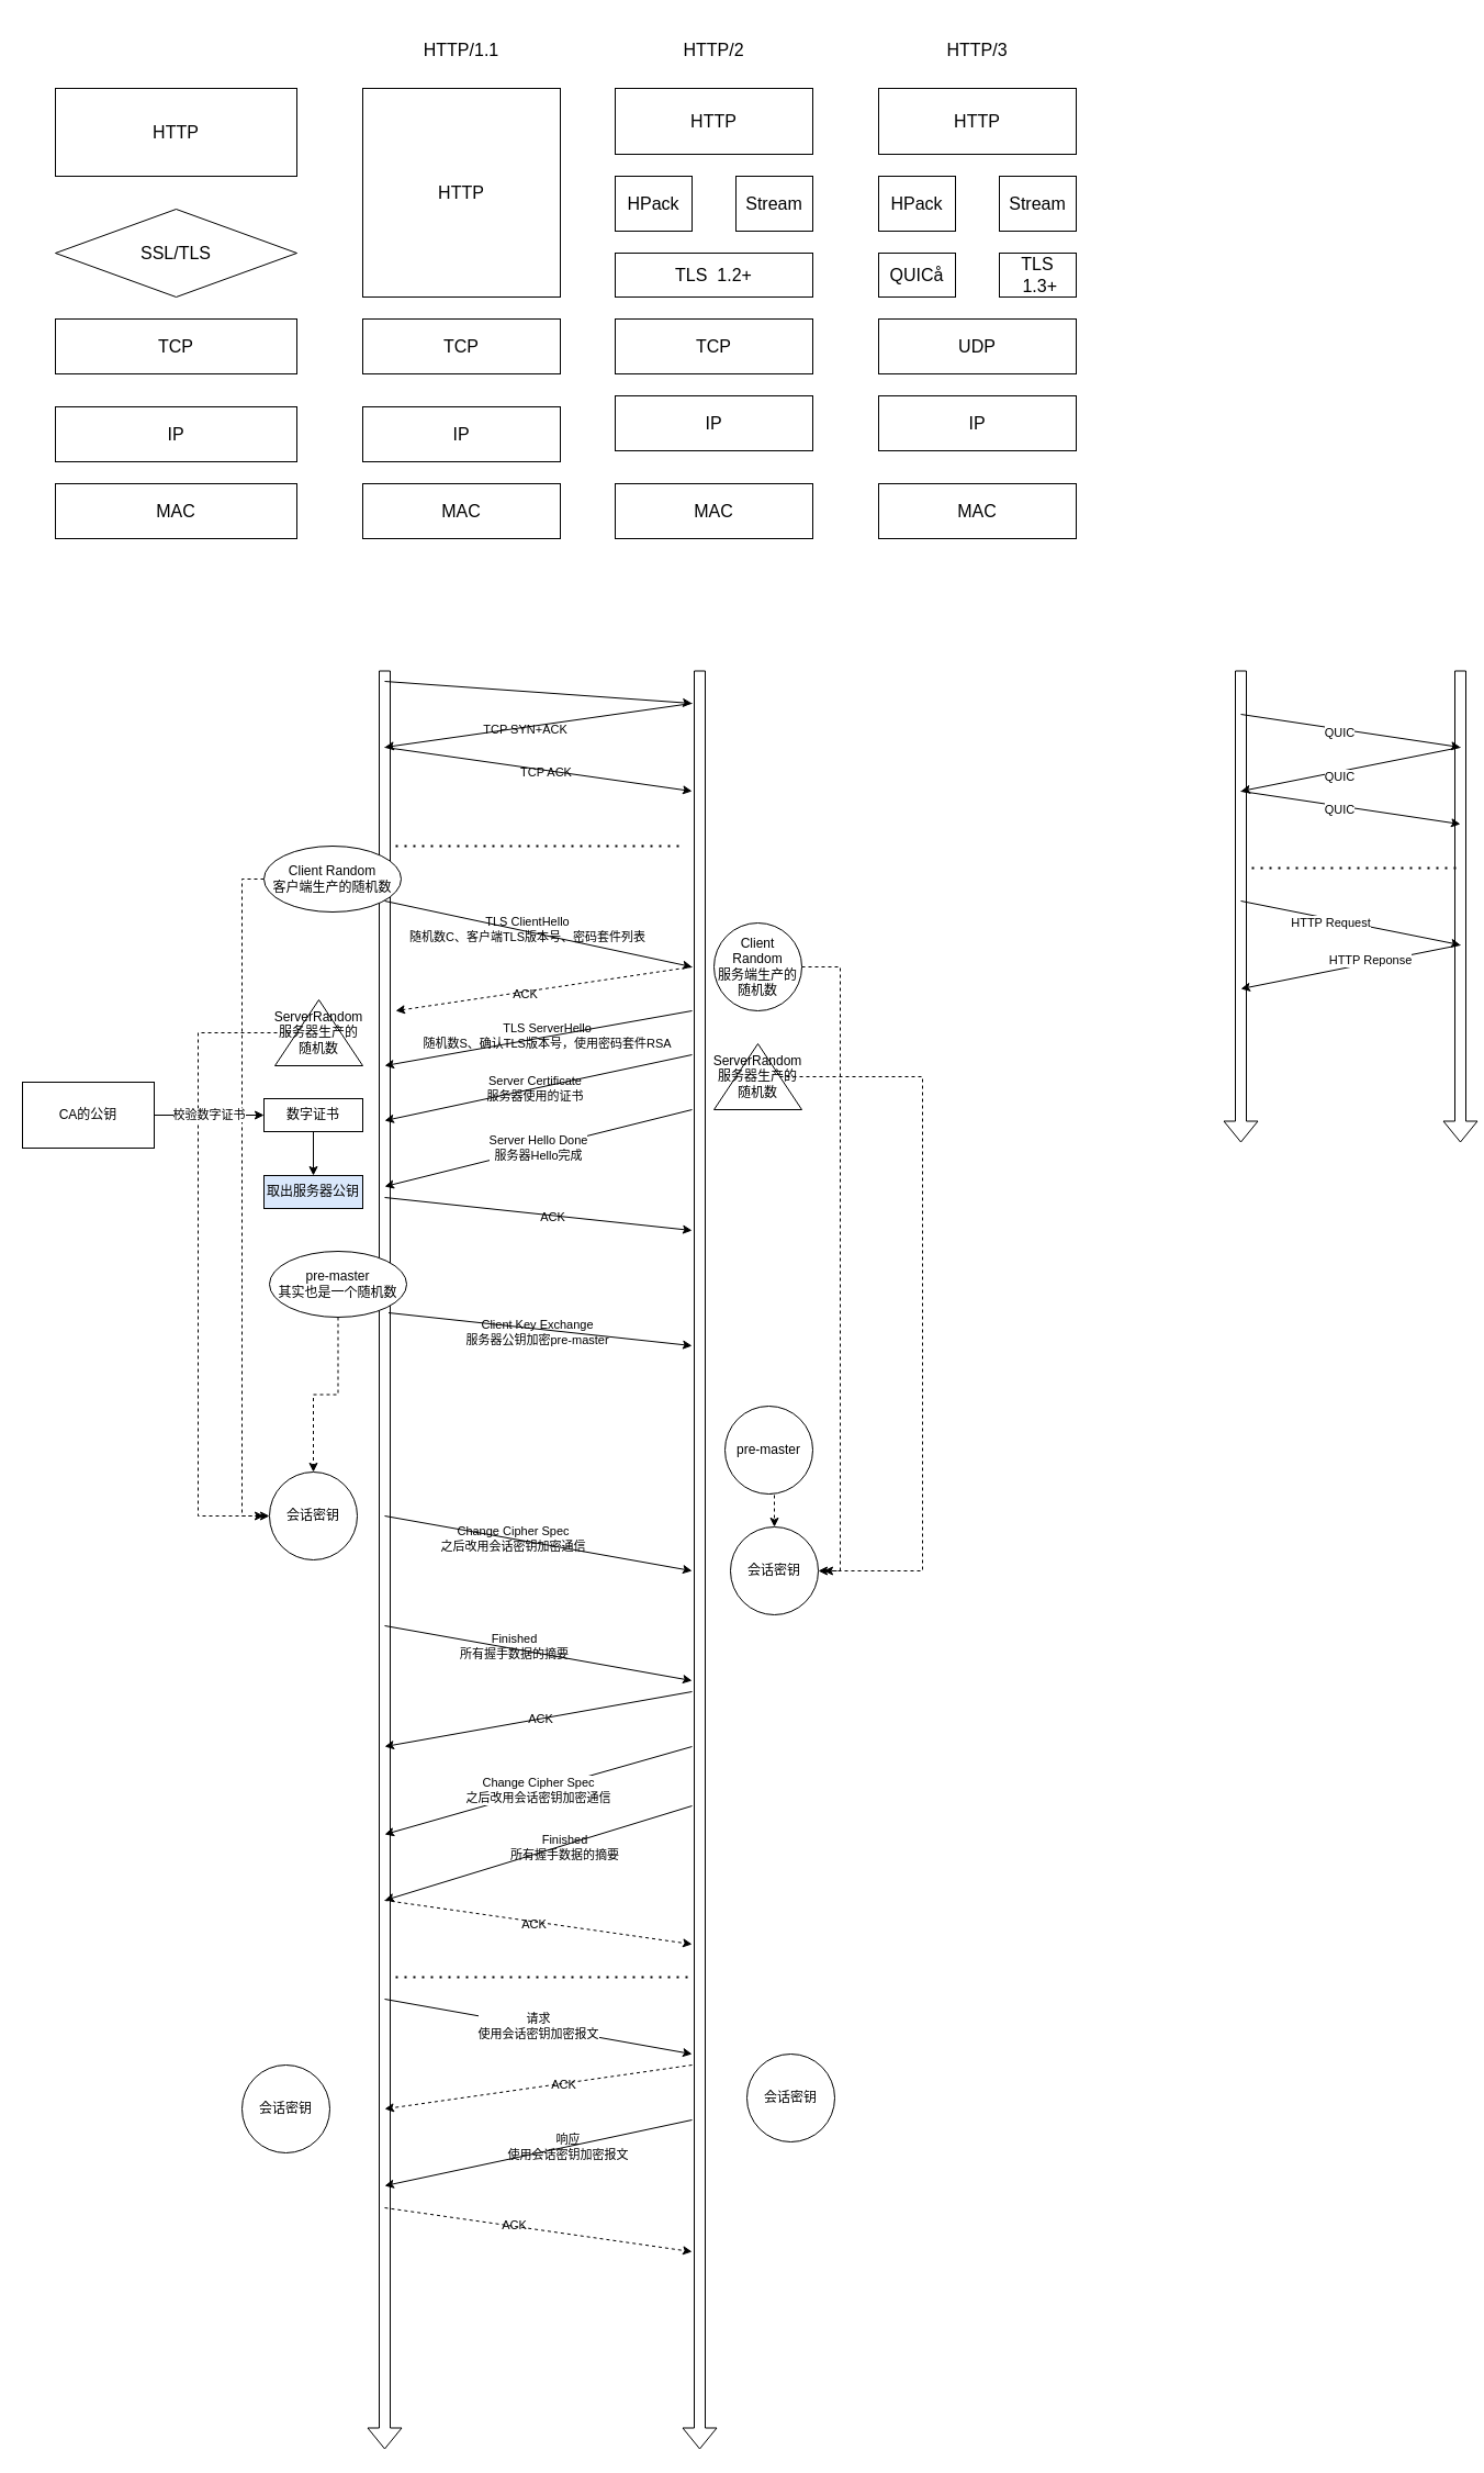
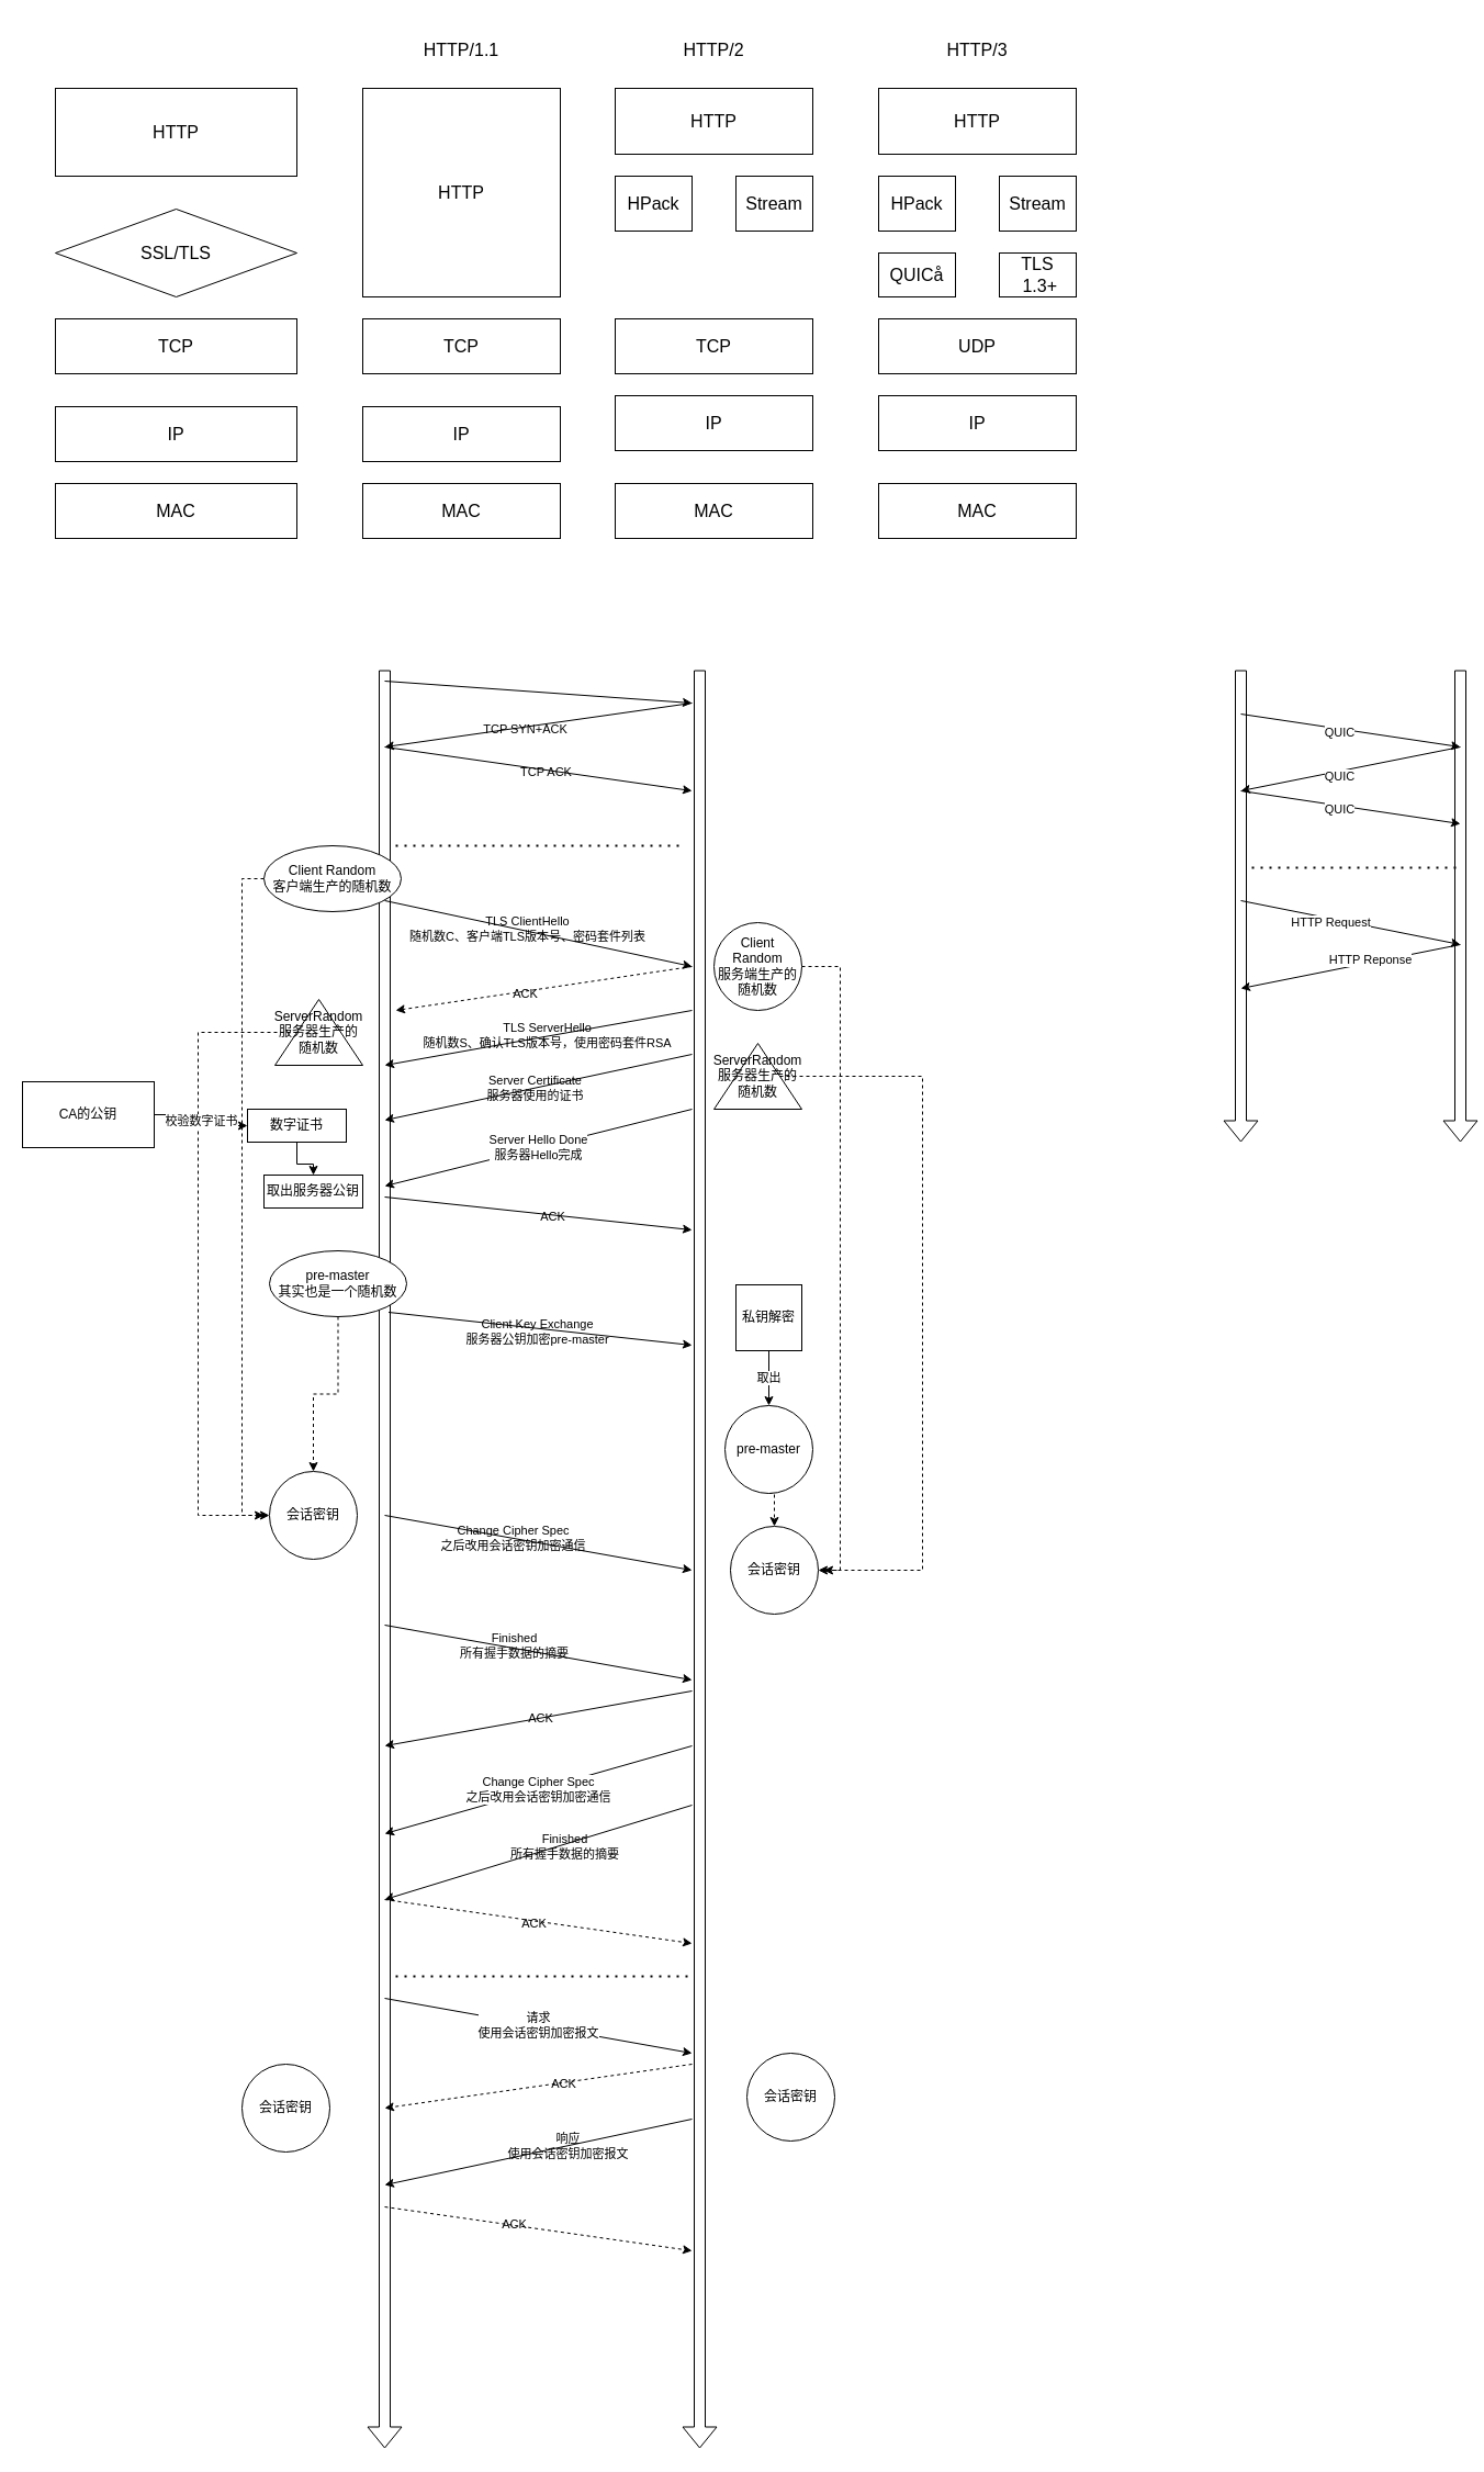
- <mxCell id="9" value="TLS &amp;nbsp;1.2+" style="rounded=0;whiteSpace=wrap;html=1;fontSize=16;" vertex="1" parent="1"><mxGeometry x="560" y="230" width="180" height="40" as="geometry" /></mxCell>
- <mxCell id="91" value="数字证书" style="rounded=0;whiteSpace=wrap;html=1;" vertex="1" parent="1"><mxGeometry x="240" y="1000" width="90" height="30" as="geometry" /></mxCell>
+ <mxCell id="91" value="数字证书" style="rounded=0;whiteSpace=wrap;html=1;" vertex="1" parent="1"><mxGeometry x="225" y="1010" width="90" height="30" as="geometry" /></mxCell>
- <mxCell id="92" value="取出服务器公钥" style="rounded=0;whiteSpace=wrap;html=1;fillColor=#dae8fc;" vertex="1" parent="1"><mxGeometry x="240" y="1070" width="90" height="30" as="geometry" /></mxCell>
+ <mxCell id="92" value="取出服务器公钥" style="rounded=0;whiteSpace=wrap;html=1;" vertex="1" parent="1"><mxGeometry x="240" y="1070" width="90" height="30" as="geometry" /></mxCell>
+ <mxCell id="98" value="私钥解密" style="whiteSpace=wrap;html=1;aspect=fixed;" vertex="1" parent="1"><mxGeometry x="670" y="1170" width="60" height="60" as="geometry" /></mxCell>
+ <mxCell id="97" value="取出" style="edgeStyle=orthogonalEdgeStyle;rounded=0;orthogonalLoop=1;jettySize=auto;html=1;exitX=0.5;exitY=1;exitDx=0;exitDy=0;entryX=0.5;entryY=0;entryDx=0;entryDy=0;" edge="1" parent="1" source="98" target="96"><mxGeometry relative="1" as="geometry" /></mxCell>
